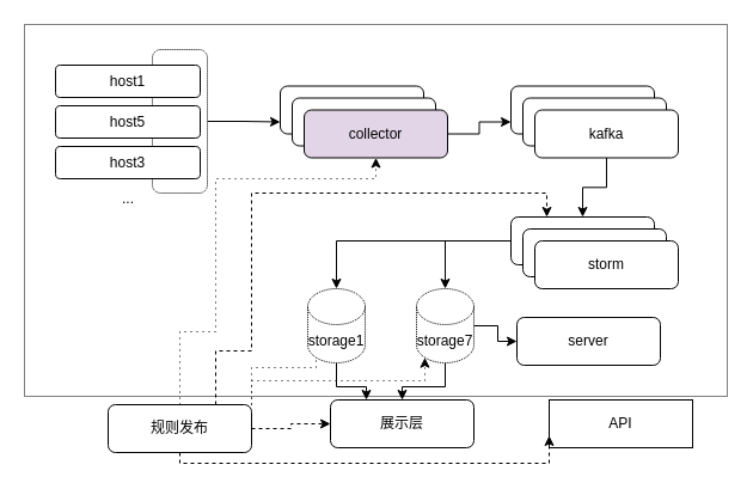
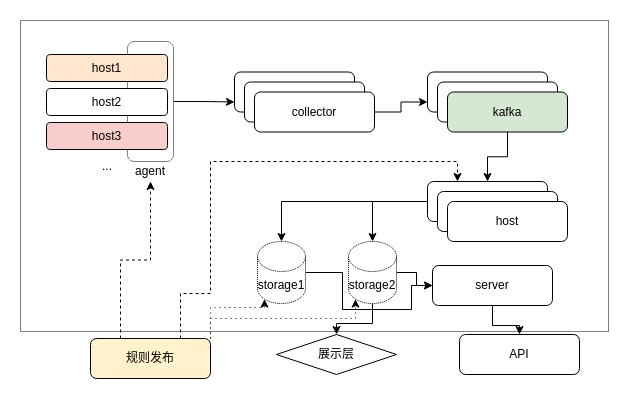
- <mxCell id="5" value="host1" style="rounded=1;whiteSpace=wrap;html=1;" vertex="1" parent="1"><mxGeometry x="46" y="54" width="121" height="27" as="geometry" /></mxCell>
+ <mxCell id="5" value="host1" style="rounded=1;whiteSpace=wrap;html=1;fillColor=#ffe6cc;" vertex="1" parent="1"><mxGeometry x="46" y="54" width="121" height="27" as="geometry" /></mxCell>
- <mxCell id="6" value="host5" style="rounded=1;whiteSpace=wrap;html=1;" vertex="1" parent="1"><mxGeometry x="46" y="88" width="121" height="27" as="geometry" /></mxCell>
+ <mxCell id="6" value="host2" style="rounded=1;whiteSpace=wrap;html=1;" vertex="1" parent="1"><mxGeometry x="46" y="88" width="121" height="27" as="geometry" /></mxCell>
- <mxCell id="13" value="collector" style="rounded=1;whiteSpace=wrap;html=1;fillColor=#e1d5e7;" vertex="1" parent="1"><mxGeometry x="254" y="91.5" width="120" height="40" as="geometry" /></mxCell>
+ <mxCell id="13" value="collector" style="rounded=1;whiteSpace=wrap;html=1;" vertex="1" parent="1"><mxGeometry x="254" y="91.5" width="120" height="40" as="geometry" /></mxCell>
- <mxCell id="17" value="kafka" style="rounded=1;whiteSpace=wrap;html=1;" vertex="1" parent="1"><mxGeometry x="447" y="91.5" width="120" height="40" as="geometry" /></mxCell>
+ <mxCell id="17" value="kafka" style="rounded=1;whiteSpace=wrap;html=1;fillColor=#d5e8d4;" vertex="1" parent="1"><mxGeometry x="447" y="91.5" width="120" height="40" as="geometry" /></mxCell>
- <mxCell id="7" value="host3" style="rounded=1;whiteSpace=wrap;html=1;" vertex="1" parent="1"><mxGeometry x="46" y="122" width="121" height="27" as="geometry" /></mxCell>
+ <mxCell id="7" value="host3" style="rounded=1;whiteSpace=wrap;html=1;fillColor=#f8cecc;" vertex="1" parent="1"><mxGeometry x="46" y="122" width="121" height="27" as="geometry" /></mxCell>
- <mxCell id="34" style="edgeStyle=orthogonalEdgeStyle;rounded=0;orthogonalLoop=1;jettySize=auto;html=1;entryX=0.5;entryY=1;entryDx=0;entryDy=0;dashed=1;exitX=0.5;exitY=0;exitDx=0;exitDy=0;dashPattern=1 4;" edge="1" parent="1" source="40" target="13"><mxGeometry relative="1" as="geometry"><Array as="points"><mxPoint x="150" y="277" /><mxPoint x="180" y="277" /><mxPoint x="180" y="149" /><mxPoint x="314" y="149" /></Array></mxGeometry></mxCell>
+ <mxCell id="10" value="agent" style="text;html=1;strokeColor=none;fillColor=none;align=center;verticalAlign=middle;whiteSpace=wrap;rounded=0;dashed=1;dashPattern=1 1;" vertex="1" parent="1"><mxGeometry x="130" y="161" width="40" height="20" as="geometry" /></mxCell>
- <mxCell id="22" value="storm" style="rounded=1;whiteSpace=wrap;html=1;" vertex="1" parent="1"><mxGeometry x="447" y="201" width="120" height="40" as="geometry" /></mxCell>
+ <mxCell id="22" value="host" style="rounded=1;whiteSpace=wrap;html=1;" vertex="1" parent="1"><mxGeometry x="447" y="201" width="120" height="40" as="geometry" /></mxCell>
+ <mxCell id="33" style="edgeStyle=orthogonalEdgeStyle;rounded=0;orthogonalLoop=1;jettySize=auto;html=1;dashed=1;exitX=0.25;exitY=0;exitDx=0;exitDy=0;" edge="1" parent="1" source="40" target="10"><mxGeometry relative="1" as="geometry" /></mxCell>
- <mxCell id="28" value="storage7" style="shape=cylinder3;whiteSpace=wrap;html=1;boundedLbl=1;backgroundOutline=1;size=15;dashed=1;dashPattern=1 1;" vertex="1" parent="1"><mxGeometry x="348" y="241" width="48" height="62" as="geometry" /></mxCell>
+ <mxCell id="28" value="storage2" style="shape=cylinder3;whiteSpace=wrap;html=1;boundedLbl=1;backgroundOutline=1;size=15;dashed=1;dashPattern=1 1;" vertex="1" parent="1"><mxGeometry x="348" y="241" width="48" height="62" as="geometry" /></mxCell>
- <mxCell id="37" style="edgeStyle=orthogonalEdgeStyle;rounded=0;orthogonalLoop=1;jettySize=auto;html=1;exitX=1;exitY=0;exitDx=0;exitDy=0;entryX=0.145;entryY=1;entryDx=0;entryDy=-4.35;entryPerimeter=0;dashed=1;dashPattern=1 4;endArrow=none;" edge="1" parent="1" source="40" target="25"><mxGeometry relative="1" as="geometry"><Array as="points"><mxPoint x="210" y="307" /><mxPoint x="264" y="307" /></Array></mxGeometry></mxCell>
+ <mxCell id="37" style="edgeStyle=orthogonalEdgeStyle;rounded=0;orthogonalLoop=1;jettySize=auto;html=1;exitX=1;exitY=0;exitDx=0;exitDy=0;entryX=0.145;entryY=1;entryDx=0;entryDy=-4.35;entryPerimeter=0;dashed=1;dashPattern=1 4;" edge="1" parent="1" source="40" target="25"><mxGeometry relative="1" as="geometry"><Array as="points"><mxPoint x="210" y="307" /><mxPoint x="264" y="307" /></Array></mxGeometry></mxCell>
+ <mxCell id="24" style="edgeStyle=orthogonalEdgeStyle;rounded=0;orthogonalLoop=1;jettySize=auto;html=1;entryX=0;entryY=0.5;entryDx=0;entryDy=0;" edge="1" parent="1" source="25" target="32"><mxGeometry relative="1" as="geometry"><Array as="points"><mxPoint x="342" y="272" /><mxPoint x="342" y="309" /><mxPoint x="411" y="309" /><mxPoint x="411" y="285" /></Array></mxGeometry></mxCell>
- <mxCell id="23" style="edgeStyle=orthogonalEdgeStyle;rounded=0;orthogonalLoop=1;jettySize=auto;html=1;entryX=0.25;entryY=0;entryDx=0;entryDy=0;" edge="1" parent="1" source="25" target="29"><mxGeometry relative="1" as="geometry" /></mxCell>
+ <mxCell id="31" style="edgeStyle=orthogonalEdgeStyle;rounded=0;orthogonalLoop=1;jettySize=auto;html=1;entryX=0.5;entryY=0;entryDx=0;entryDy=0;" edge="1" parent="1" source="32" target="30"><mxGeometry relative="1" as="geometry" /></mxCell>
- <mxCell id="29" value="展示层" style="rounded=1;whiteSpace=wrap;html=1;" vertex="1" parent="1"><mxGeometry x="276" y="334" width="120" height="40" as="geometry" /></mxCell>
+ <mxCell id="29" value="展示层" style="rhombus;whiteSpace=wrap;html=1;" vertex="1" parent="1"><mxGeometry x="276" y="334" width="120" height="40" as="geometry" /></mxCell>
- <mxCell id="30" value="API" style="whiteSpace=wrap;html=1;rounded=0;" vertex="1" parent="1"><mxGeometry x="459" y="334" width="120" height="40" as="geometry" /></mxCell>
+ <mxCell id="30" value="API" style="rounded=1;whiteSpace=wrap;html=1;" vertex="1" parent="1"><mxGeometry x="459" y="334" width="120" height="40" as="geometry" /></mxCell>
- <mxCell id="40" value="规则发布" style="rounded=1;whiteSpace=wrap;html=1;" vertex="1" parent="1"><mxGeometry x="90" y="338" width="120" height="40" as="geometry" /></mxCell>
+ <mxCell id="40" value="规则发布" style="rounded=1;whiteSpace=wrap;html=1;fillColor=#fff2cc;" vertex="1" parent="1"><mxGeometry x="90" y="338" width="120" height="40" as="geometry" /></mxCell>
- <mxCell id="36" style="edgeStyle=orthogonalEdgeStyle;rounded=0;orthogonalLoop=1;jettySize=auto;html=1;entryX=0;entryY=0.5;entryDx=0;entryDy=0;dashed=1;" edge="1" parent="1" source="40" target="29"><mxGeometry relative="1" as="geometry" /></mxCell>
- <mxCell id="39" style="edgeStyle=orthogonalEdgeStyle;rounded=0;orthogonalLoop=1;jettySize=auto;html=1;entryX=0;entryY=0.75;entryDx=0;entryDy=0;dashed=1;" edge="1" parent="1" source="40" target="30"><mxGeometry relative="1" as="geometry"><Array as="points"><mxPoint x="150" y="387" /><mxPoint x="459" y="387" /></Array></mxGeometry></mxCell>
